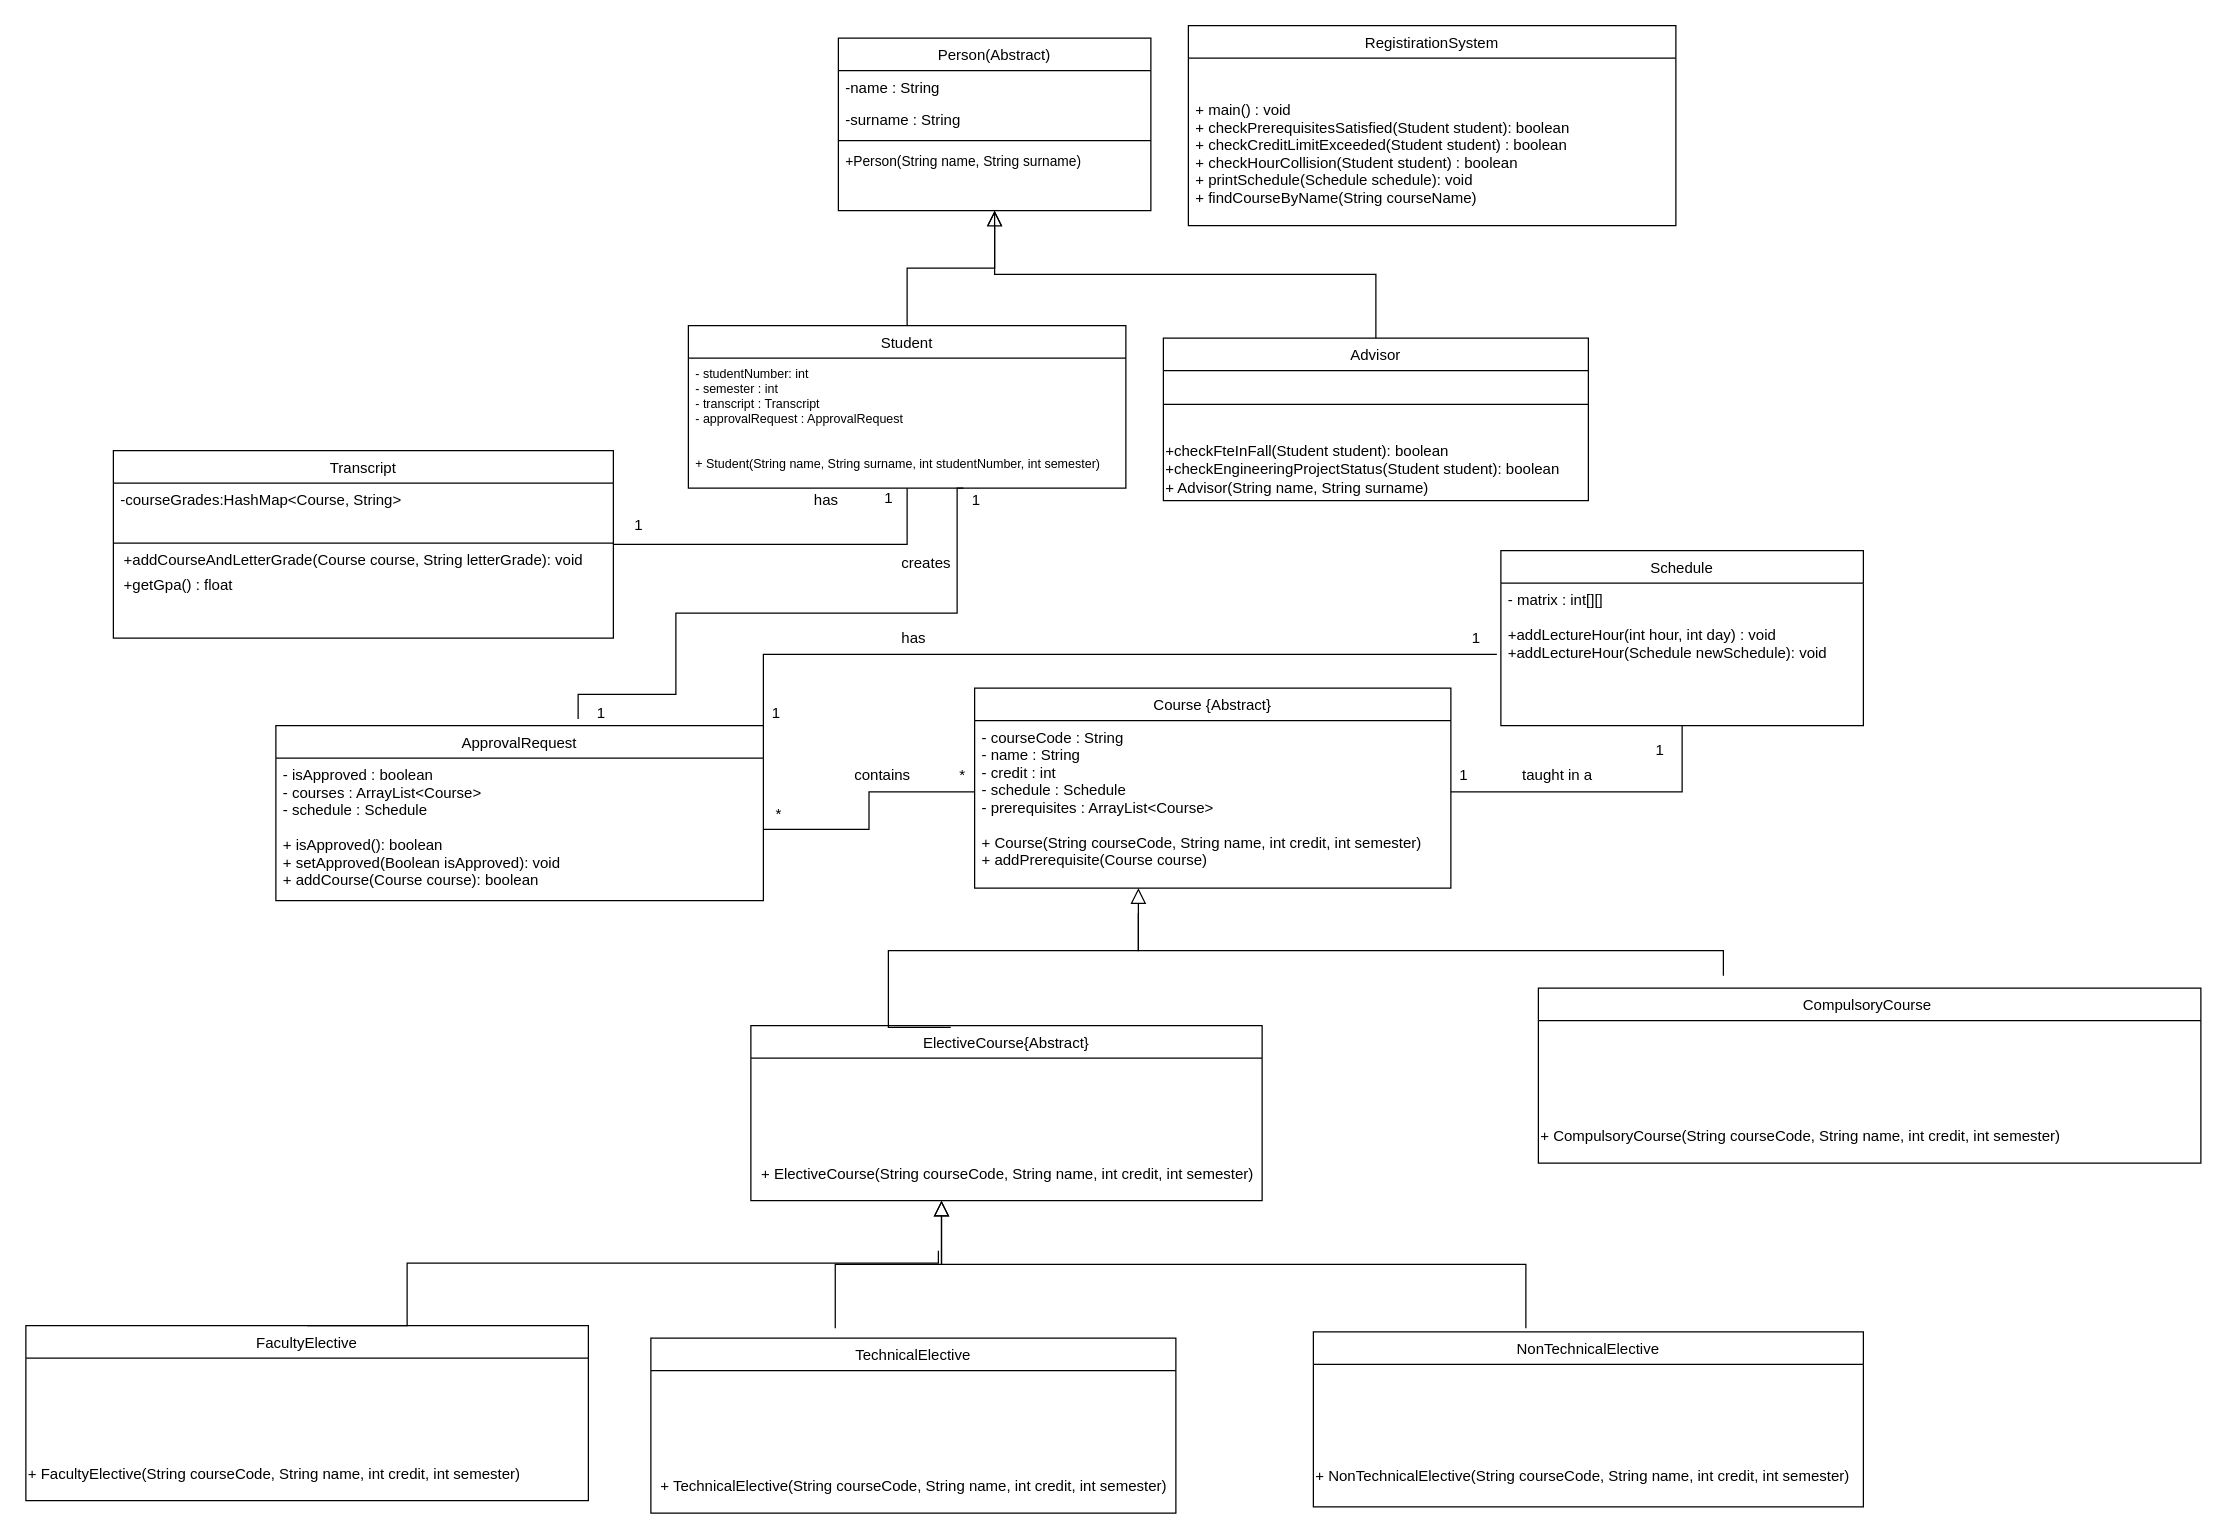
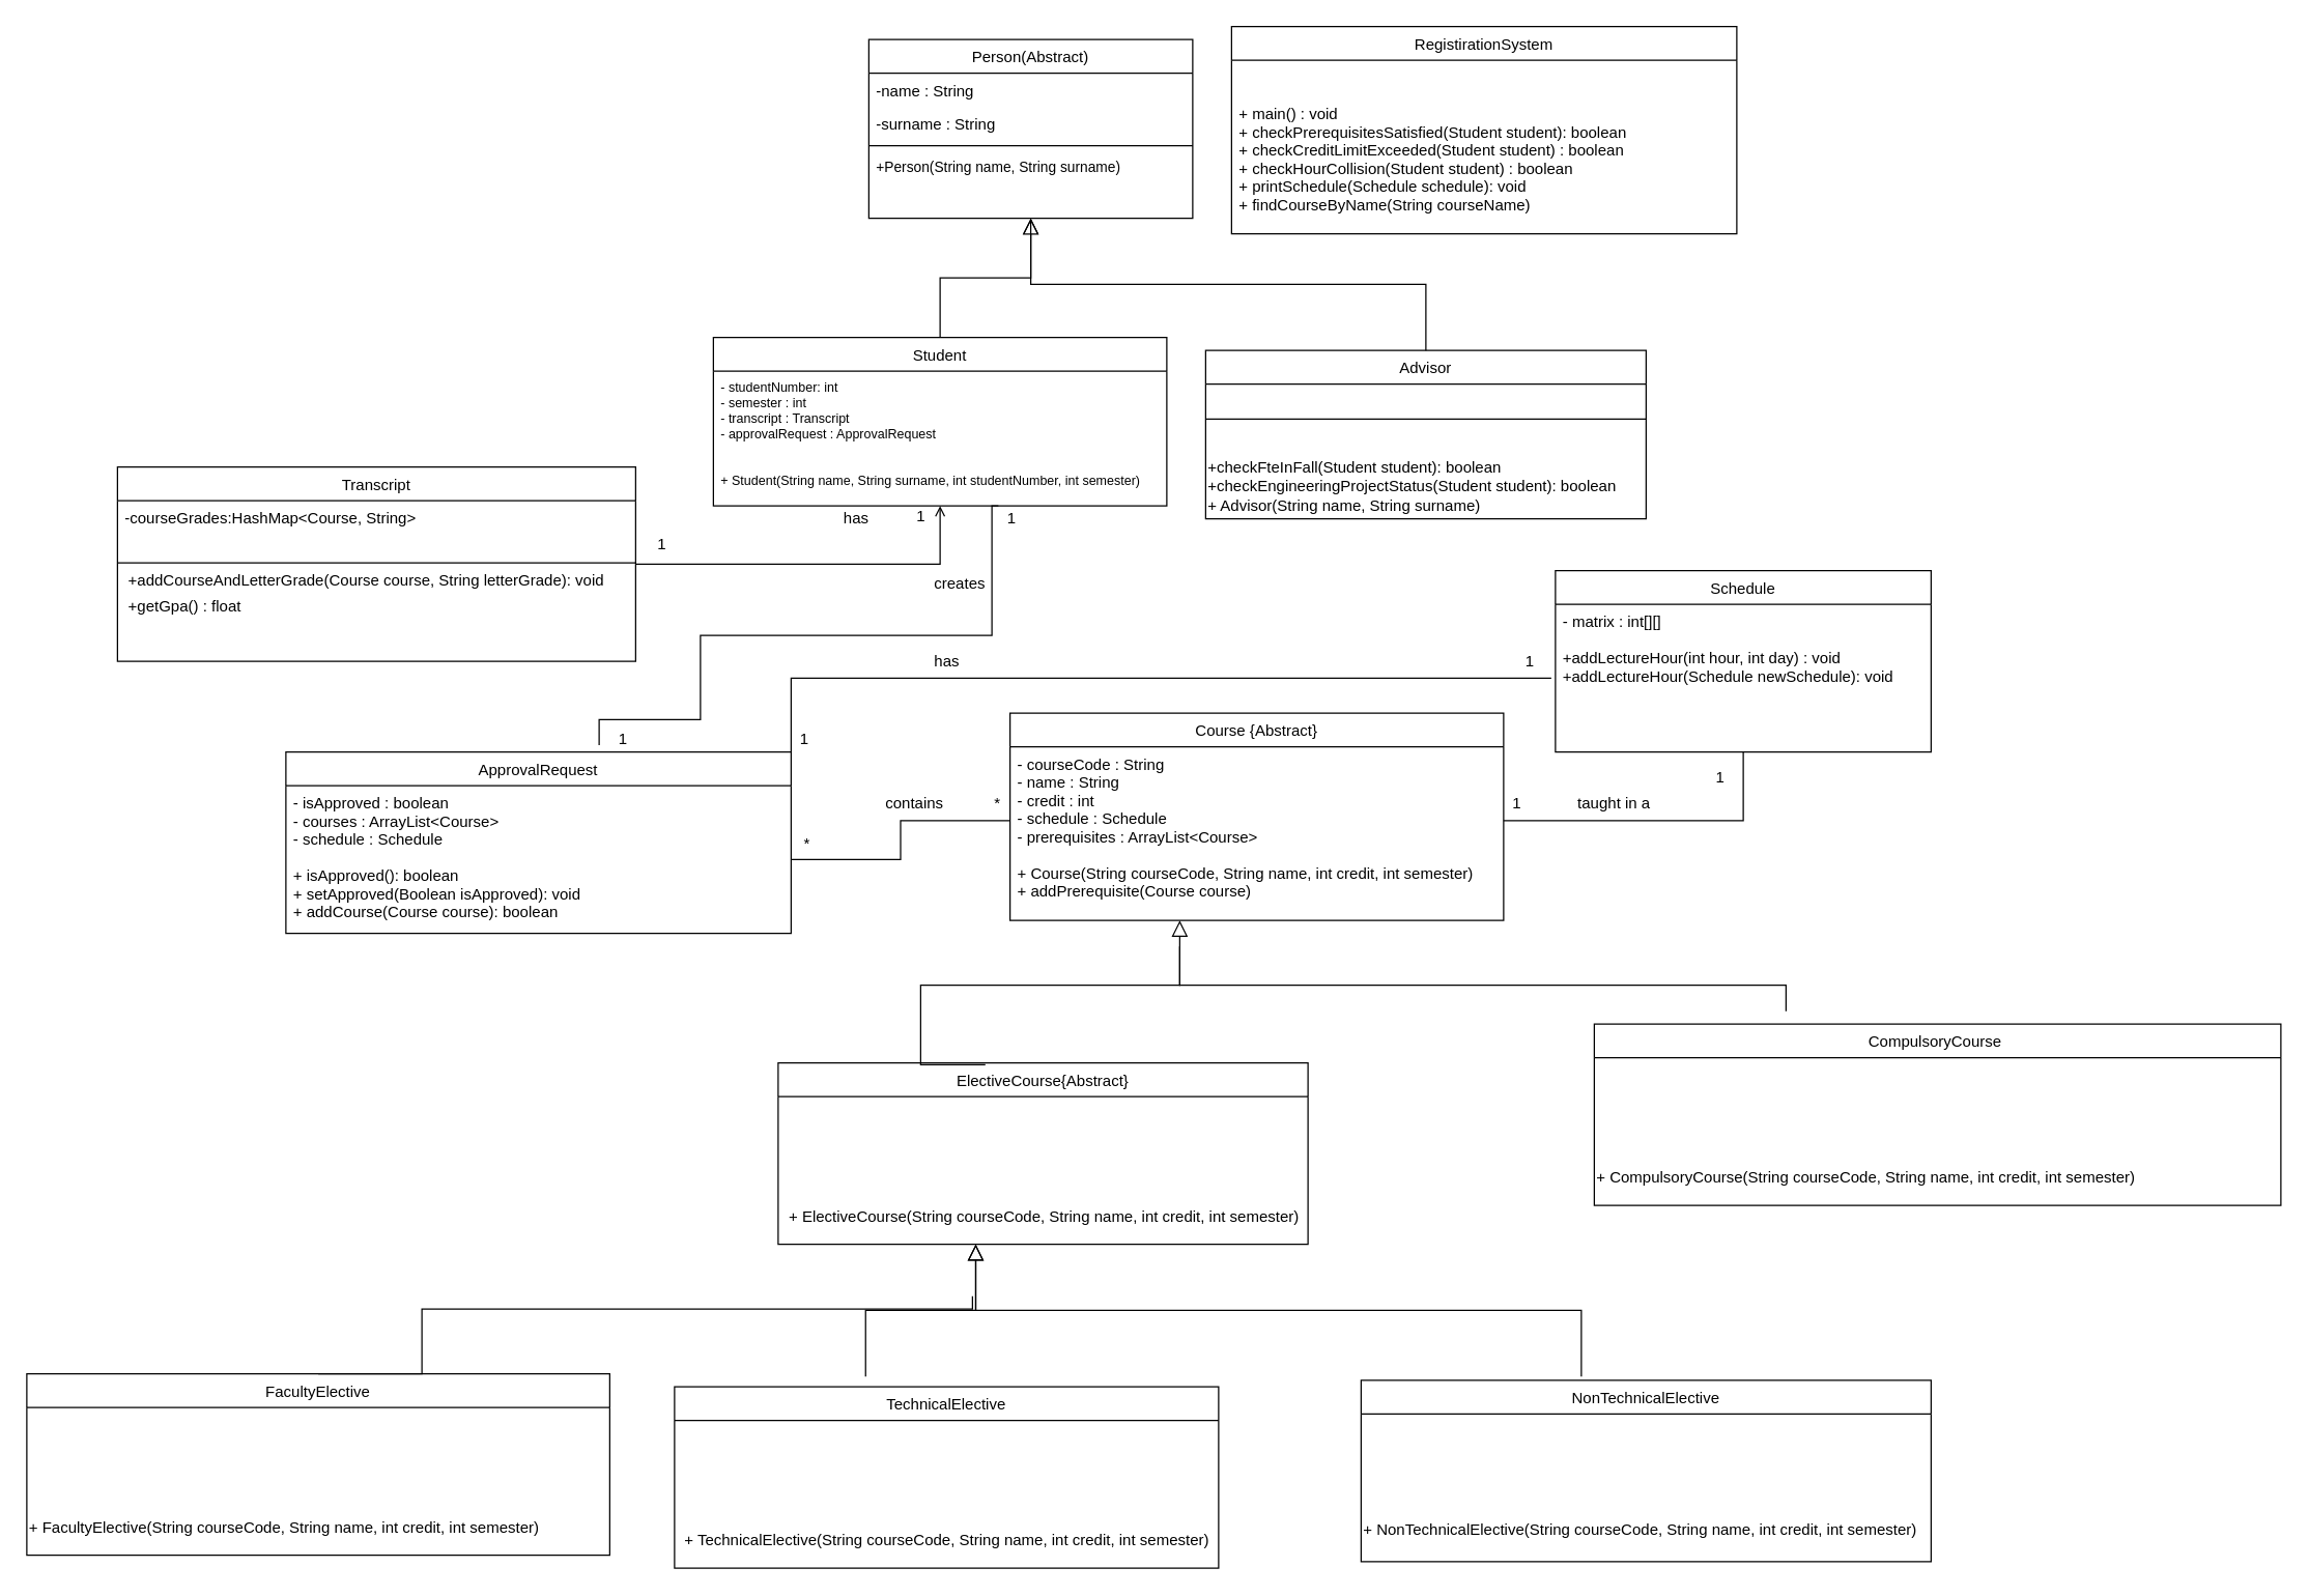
- <mxCell id="14" style="edgeStyle=orthogonalEdgeStyle;rounded=0;orthogonalLoop=1;jettySize=auto;html=1;entryX=0.5;entryY=1;entryDx=0;entryDy=0;endArrow=none;endFill=0;" parent="1" source="15" target="7" edge="1"><mxGeometry relative="1" as="geometry" /></mxCell>
+ <mxCell id="14" style="edgeStyle=orthogonalEdgeStyle;rounded=0;orthogonalLoop=1;jettySize=auto;html=1;entryX=0.5;entryY=1;entryDx=0;entryDy=0;endArrow=open;endFill=0;" parent="1" source="15" target="7" edge="1"><mxGeometry relative="1" as="geometry" /></mxCell>
